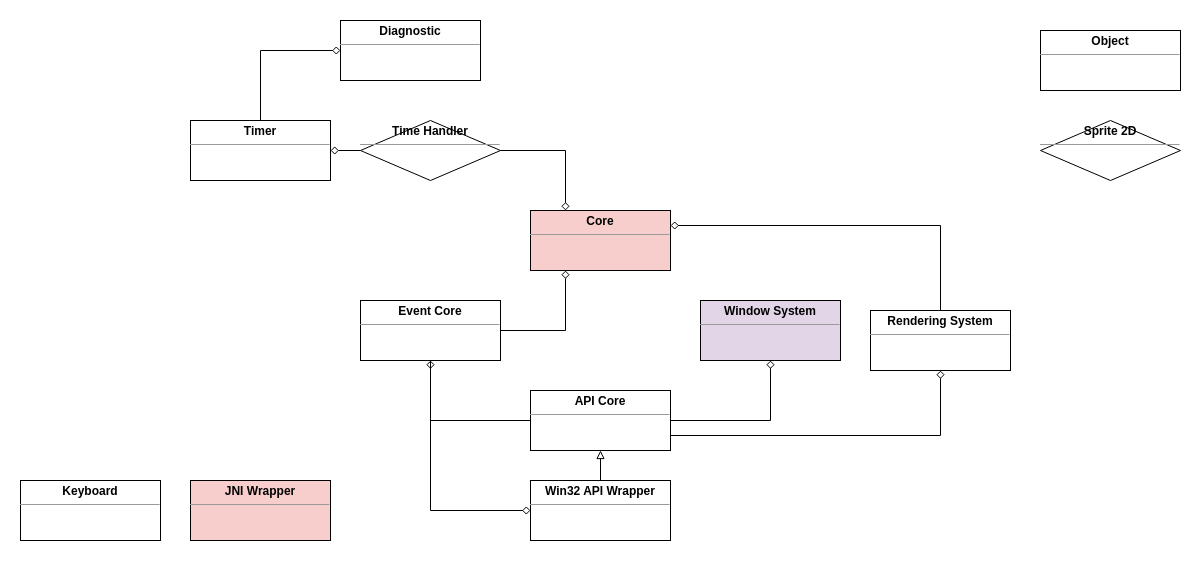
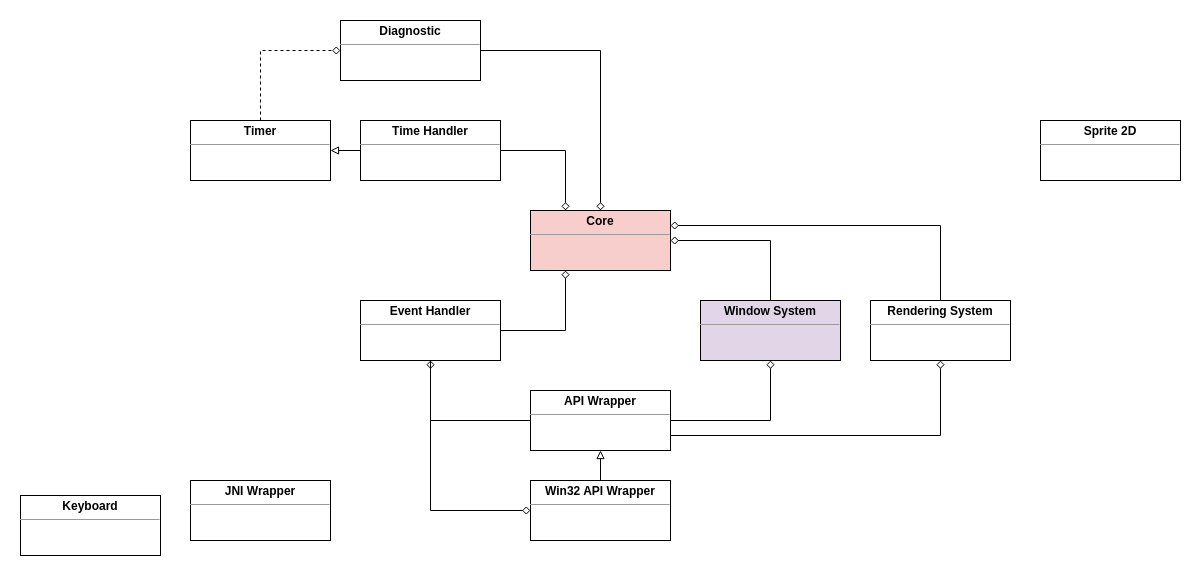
- <mxCell id="19" value="" style="edgeStyle=orthogonalEdgeStyle;rounded=0;orthogonalLoop=1;jettySize=auto;html=1;startArrow=none;startFill=0;endArrow=diamond;endFill=0;entryX=0;entryY=0.5;entryDx=0;entryDy=0;exitX=0.5;exitY=0;exitDx=0;exitDy=0;" parent="1" source="20" target="22" edge="1"><mxGeometry relative="1" as="geometry"><mxPoint x="260" y="130" as="targetPoint" /></mxGeometry></mxCell>
+ <mxCell id="19" value="" style="edgeStyle=orthogonalEdgeStyle;rounded=0;orthogonalLoop=1;jettySize=auto;html=1;startArrow=none;startFill=0;endArrow=diamond;endFill=0;entryX=0;entryY=0.5;entryDx=0;entryDy=0;exitX=0.5;exitY=0;exitDx=0;exitDy=0;dashed=1;" parent="1" source="20" target="22" edge="1"><mxGeometry relative="1" as="geometry"><mxPoint x="260" y="130" as="targetPoint" /></mxGeometry></mxCell>
- <mxCell id="24" value="&lt;p style=&quot;margin: 0px ; margin-top: 4px ; text-align: center&quot;&gt;&lt;b&gt;Object&lt;/b&gt;&lt;/p&gt;&lt;hr size=&quot;1&quot;&gt;&lt;div style=&quot;height: 2px&quot;&gt;&lt;/div&gt;" style="verticalAlign=top;align=left;overflow=fill;fontSize=12;fontFamily=Helvetica;html=1;" parent="1" vertex="1"><mxGeometry x="1040" y="30" width="140" height="60" as="geometry" /></mxCell>
+ <mxCell id="21" value="" style="edgeStyle=orthogonalEdgeStyle;rounded=0;orthogonalLoop=1;jettySize=auto;html=1;startArrow=none;startFill=0;endArrow=diamond;endFill=0;entryX=0.5;entryY=0;entryDx=0;entryDy=0;" parent="1" source="22" target="3" edge="1"><mxGeometry relative="1" as="geometry" /></mxCell>
- <mxCell id="7" value="" style="edgeStyle=orthogonalEdgeStyle;rounded=0;orthogonalLoop=1;jettySize=auto;html=1;startArrow=none;startFill=0;endArrow=diamond;endFill=0;" parent="1" source="8" target="20" edge="1"><mxGeometry relative="1" as="geometry" /></mxCell>
+ <mxCell id="7" value="" style="edgeStyle=orthogonalEdgeStyle;rounded=0;orthogonalLoop=1;jettySize=auto;html=1;startArrow=none;startFill=0;endArrow=block;endFill=0;" parent="1" source="8" target="20" edge="1"><mxGeometry relative="1" as="geometry" /></mxCell>
- <mxCell id="8" value="&lt;p style=&quot;margin: 0px ; margin-top: 4px ; text-align: center&quot;&gt;&lt;b&gt;Time Handler&lt;/b&gt;&lt;/p&gt;&lt;hr size=&quot;1&quot;&gt;&lt;div style=&quot;height: 2px&quot;&gt;&lt;/div&gt;" style="rhombus;verticalAlign=top;align=left;overflow=fill;fontSize=12;fontFamily=Helvetica;html=1;" parent="1" vertex="1"><mxGeometry x="360" y="120" width="140" height="60" as="geometry" /></mxCell>
+ <mxCell id="8" value="&lt;p style=&quot;margin: 0px ; margin-top: 4px ; text-align: center&quot;&gt;&lt;b&gt;Time Handler&lt;/b&gt;&lt;/p&gt;&lt;hr size=&quot;1&quot;&gt;&lt;div style=&quot;height: 2px&quot;&gt;&lt;/div&gt;" style="verticalAlign=top;align=left;overflow=fill;fontSize=12;fontFamily=Helvetica;html=1;" parent="1" vertex="1"><mxGeometry x="360" y="120" width="140" height="60" as="geometry" /></mxCell>
- <mxCell id="26" value="&lt;p style=&quot;margin: 0px ; margin-top: 4px ; text-align: center&quot;&gt;&lt;b&gt;Sprite 2D&lt;/b&gt;&lt;/p&gt;&lt;hr size=&quot;1&quot;&gt;&lt;div style=&quot;height: 2px&quot;&gt;&lt;/div&gt;" style="rhombus;verticalAlign=top;align=left;overflow=fill;fontSize=12;fontFamily=Helvetica;html=1;" parent="1" vertex="1"><mxGeometry x="1040" y="120" width="140" height="60" as="geometry" /></mxCell>
+ <mxCell id="26" value="&lt;p style=&quot;margin: 0px ; margin-top: 4px ; text-align: center&quot;&gt;&lt;b&gt;Sprite 2D&lt;/b&gt;&lt;/p&gt;&lt;hr size=&quot;1&quot;&gt;&lt;div style=&quot;height: 2px&quot;&gt;&lt;/div&gt;" style="verticalAlign=top;align=left;overflow=fill;fontSize=12;fontFamily=Helvetica;html=1;" parent="1" vertex="1"><mxGeometry x="1040" y="120" width="140" height="60" as="geometry" /></mxCell>
+ <mxCell id="9" value="" style="edgeStyle=orthogonalEdgeStyle;rounded=0;orthogonalLoop=1;jettySize=auto;html=1;endArrow=diamond;endFill=0;entryX=1;entryY=0.5;entryDx=0;entryDy=0;exitX=0.5;exitY=0;exitDx=0;exitDy=0;" parent="1" source="10" target="3" edge="1"><mxGeometry relative="1" as="geometry" /></mxCell>
- <mxCell id="6" value="&lt;p style=&quot;margin: 0px ; margin-top: 4px ; text-align: center&quot;&gt;&lt;b&gt;Event Core&lt;/b&gt;&lt;/p&gt;&lt;hr size=&quot;1&quot;&gt;&lt;div style=&quot;height: 2px&quot;&gt;&lt;/div&gt;" style="verticalAlign=top;align=left;overflow=fill;fontSize=12;fontFamily=Helvetica;html=1;" parent="1" vertex="1"><mxGeometry x="360" y="300" width="140" height="60" as="geometry" /></mxCell>
+ <mxCell id="6" value="&lt;p style=&quot;margin: 0px ; margin-top: 4px ; text-align: center&quot;&gt;&lt;b&gt;Event Handler&lt;/b&gt;&lt;/p&gt;&lt;hr size=&quot;1&quot;&gt;&lt;div style=&quot;height: 2px&quot;&gt;&lt;/div&gt;" style="verticalAlign=top;align=left;overflow=fill;fontSize=12;fontFamily=Helvetica;html=1;" parent="1" vertex="1"><mxGeometry x="360" y="300" width="140" height="60" as="geometry" /></mxCell>
- <mxCell id="16" value="&lt;p style=&quot;margin: 0px ; margin-top: 4px ; text-align: center&quot;&gt;&lt;b&gt;Rendering System&lt;/b&gt;&lt;/p&gt;&lt;hr size=&quot;1&quot;&gt;&lt;div style=&quot;height: 2px&quot;&gt;&lt;/div&gt;" style="verticalAlign=top;align=left;overflow=fill;fontSize=12;fontFamily=Helvetica;html=1;" parent="1" vertex="1"><mxGeometry x="870" y="310" width="140" height="60" as="geometry" /></mxCell>
+ <mxCell id="16" value="&lt;p style=&quot;margin: 0px ; margin-top: 4px ; text-align: center&quot;&gt;&lt;b&gt;Rendering System&lt;/b&gt;&lt;/p&gt;&lt;hr size=&quot;1&quot;&gt;&lt;div style=&quot;height: 2px&quot;&gt;&lt;/div&gt;" style="verticalAlign=top;align=left;overflow=fill;fontSize=12;fontFamily=Helvetica;html=1;" parent="1" vertex="1"><mxGeometry x="870" y="300" width="140" height="60" as="geometry" /></mxCell>
- <mxCell id="14" value="&lt;p style=&quot;margin: 0px ; margin-top: 4px ; text-align: center&quot;&gt;&lt;b&gt;API Core&lt;/b&gt;&lt;/p&gt;&lt;hr size=&quot;1&quot;&gt;&lt;div style=&quot;height: 2px&quot;&gt;&lt;/div&gt;" style="verticalAlign=top;align=left;overflow=fill;fontSize=12;fontFamily=Helvetica;html=1;" parent="1" vertex="1"><mxGeometry x="530" y="390" width="140" height="60" as="geometry" /></mxCell>
+ <mxCell id="14" value="&lt;p style=&quot;margin: 0px ; margin-top: 4px ; text-align: center&quot;&gt;&lt;b&gt;API Wrapper&lt;/b&gt;&lt;/p&gt;&lt;hr size=&quot;1&quot;&gt;&lt;div style=&quot;height: 2px&quot;&gt;&lt;/div&gt;" style="verticalAlign=top;align=left;overflow=fill;fontSize=12;fontFamily=Helvetica;html=1;" parent="1" vertex="1"><mxGeometry x="530" y="390" width="140" height="60" as="geometry" /></mxCell>
- <mxCell id="25" value="&lt;p style=&quot;margin: 0px ; margin-top: 4px ; text-align: center&quot;&gt;&lt;b&gt;Keyboard&lt;/b&gt;&lt;/p&gt;&lt;hr size=&quot;1&quot;&gt;&lt;div style=&quot;height: 2px&quot;&gt;&lt;/div&gt;" style="verticalAlign=top;align=left;overflow=fill;fontSize=12;fontFamily=Helvetica;html=1;" parent="1" vertex="1"><mxGeometry x="20" y="480" width="140" height="60" as="geometry" /></mxCell>
+ <mxCell id="25" value="&lt;p style=&quot;margin: 0px ; margin-top: 4px ; text-align: center&quot;&gt;&lt;b&gt;Keyboard&lt;/b&gt;&lt;/p&gt;&lt;hr size=&quot;1&quot;&gt;&lt;div style=&quot;height: 2px&quot;&gt;&lt;/div&gt;" style="verticalAlign=top;align=left;overflow=fill;fontSize=12;fontFamily=Helvetica;html=1;" parent="1" vertex="1"><mxGeometry x="20" y="495" width="140" height="60" as="geometry" /></mxCell>
- <mxCell id="23" value="&lt;p style=&quot;margin: 0px ; margin-top: 4px ; text-align: center&quot;&gt;&lt;b&gt;JNI Wrapper&lt;/b&gt;&lt;/p&gt;&lt;hr size=&quot;1&quot;&gt;&lt;div style=&quot;height: 2px&quot;&gt;&lt;/div&gt;" style="verticalAlign=top;align=left;overflow=fill;fontSize=12;fontFamily=Helvetica;html=1;fillColor=#f8cecc;" parent="1" vertex="1"><mxGeometry x="190" y="480" width="140" height="60" as="geometry" /></mxCell>
+ <mxCell id="23" value="&lt;p style=&quot;margin: 0px ; margin-top: 4px ; text-align: center&quot;&gt;&lt;b&gt;JNI Wrapper&lt;/b&gt;&lt;/p&gt;&lt;hr size=&quot;1&quot;&gt;&lt;div style=&quot;height: 2px&quot;&gt;&lt;/div&gt;" style="verticalAlign=top;align=left;overflow=fill;fontSize=12;fontFamily=Helvetica;html=1;" parent="1" vertex="1"><mxGeometry x="190" y="480" width="140" height="60" as="geometry" /></mxCell>
